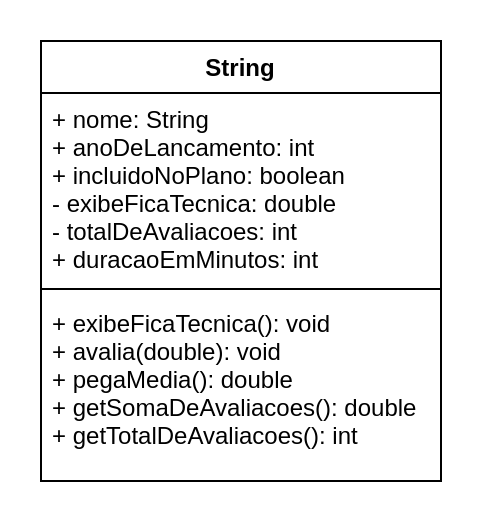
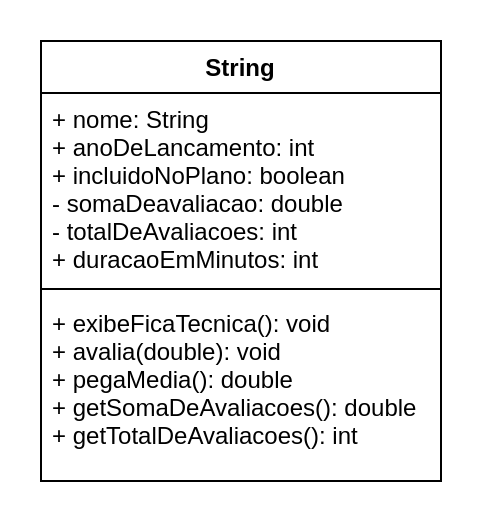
- <mxCell id="3" value="+ nome: String&#10;+ anoDeLancamento: int&#10;+ incluidoNoPlano: boolean&#10;- exibeFicaTecnica: double&#10;- totalDeAvaliacoes: int&#10;+ duracaoEmMinutos: int" style="text;strokeColor=none;fillColor=none;align=left;verticalAlign=top;spacingLeft=4;spacingRight=4;overflow=hidden;rotatable=0;points=[[0,0.5],[1,0.5]];portConstraint=eastwest;" vertex="1" parent="2"><mxGeometry y="26" width="200" height="94" as="geometry" /></mxCell>
+ <mxCell id="3" value="+ nome: String&#10;+ anoDeLancamento: int&#10;+ incluidoNoPlano: boolean&#10;- somaDeavaliacao: double&#10;- totalDeAvaliacoes: int&#10;+ duracaoEmMinutos: int" style="text;strokeColor=none;fillColor=none;align=left;verticalAlign=top;spacingLeft=4;spacingRight=4;overflow=hidden;rotatable=0;points=[[0,0.5],[1,0.5]];portConstraint=eastwest;" vertex="1" parent="2"><mxGeometry y="26" width="200" height="94" as="geometry" /></mxCell>
